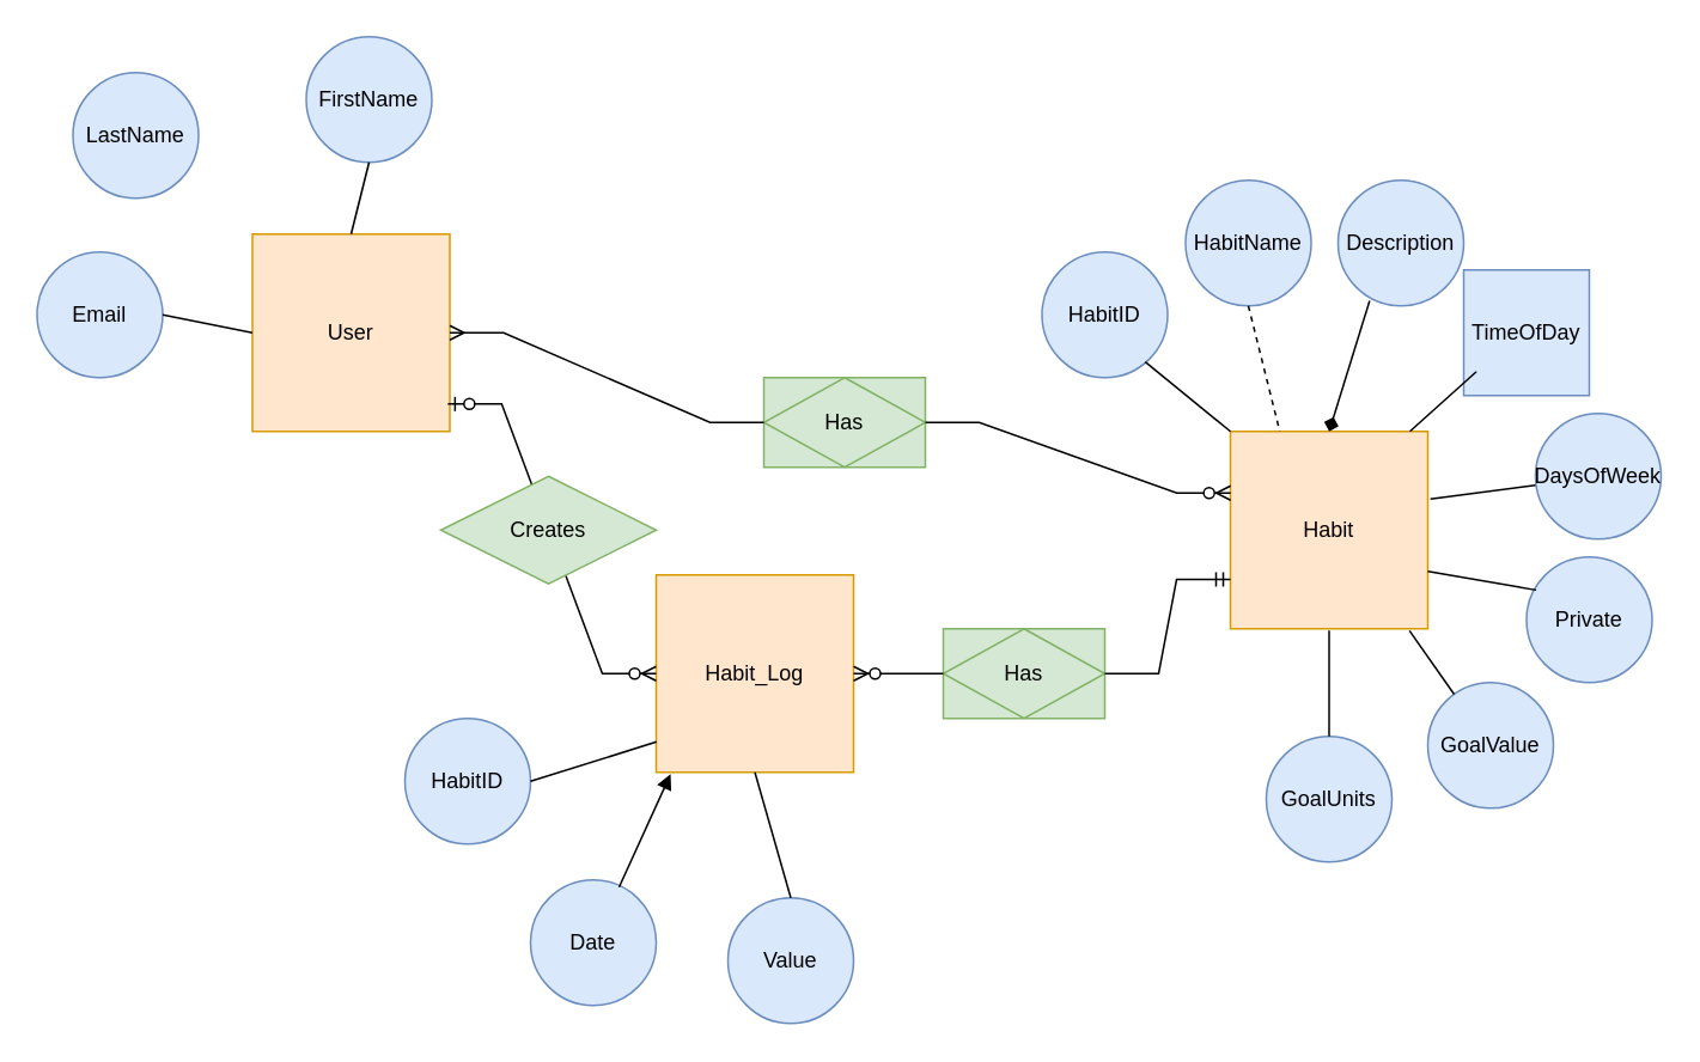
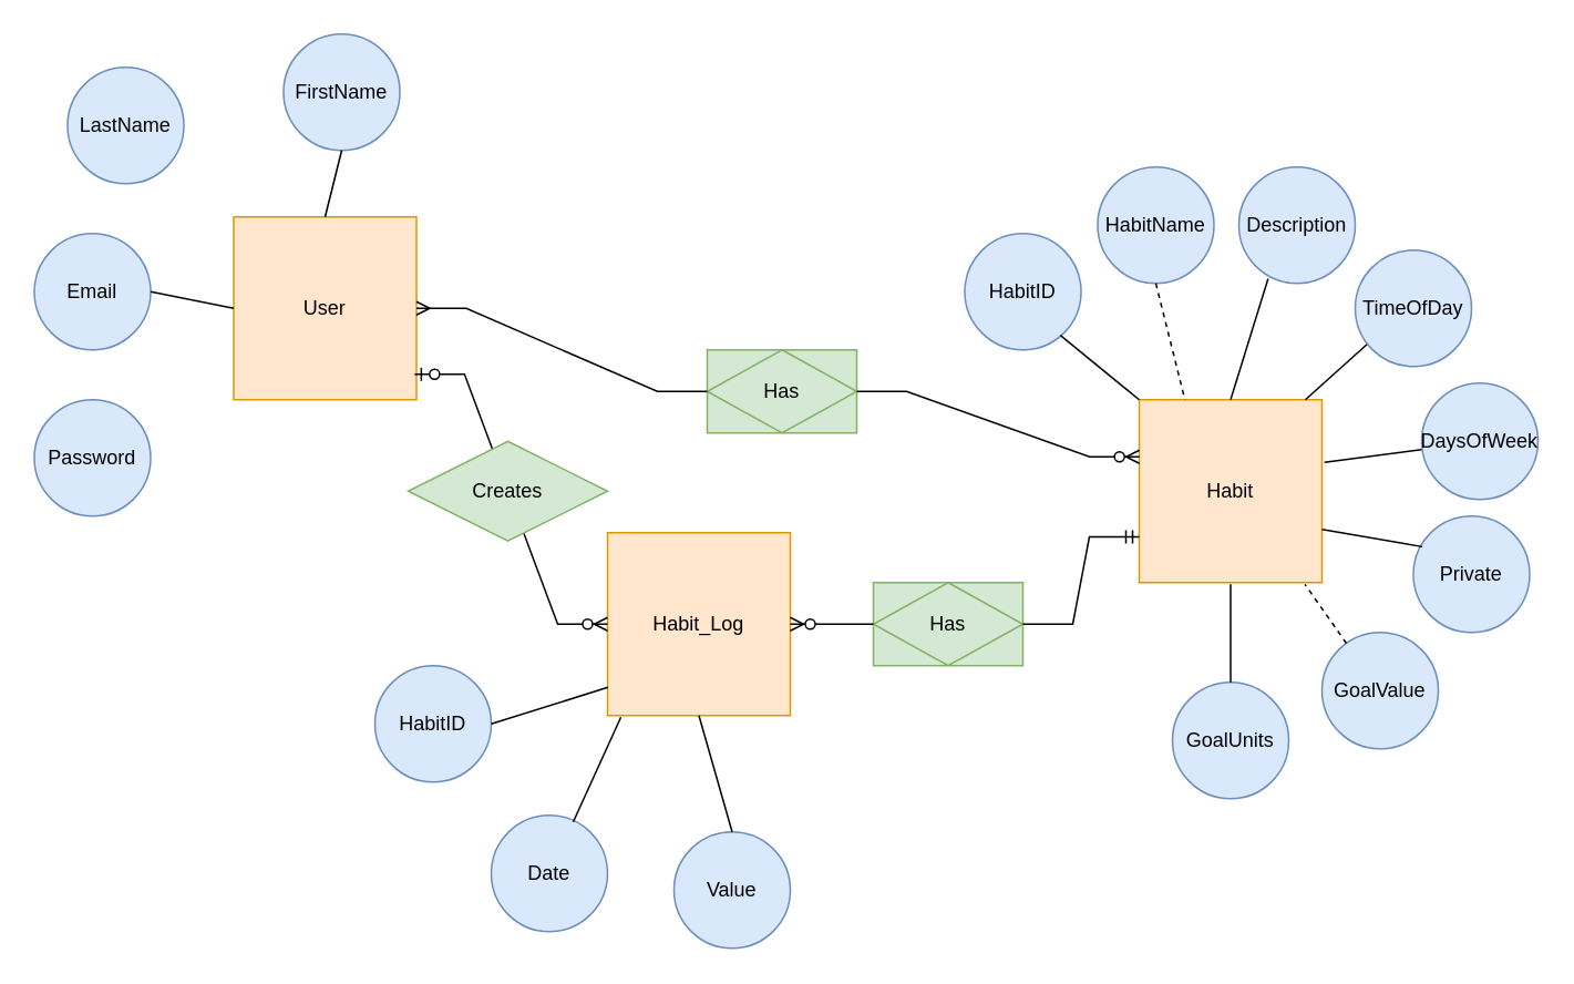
- <mxCell id="7" value="TimeOfDay" style="whiteSpace=wrap;html=1;aspect=fixed;fillColor=#dae8fc;strokeColor=#6c8ebf;rounded=0;" parent="1" vertex="1"><mxGeometry x="815" y="150" width="70" height="70" as="geometry" /></mxCell>
+ <mxCell id="7" value="TimeOfDay" style="ellipse;whiteSpace=wrap;html=1;aspect=fixed;fillColor=#dae8fc;strokeColor=#6c8ebf;" parent="1" vertex="1"><mxGeometry x="815" y="150" width="70" height="70" as="geometry" /></mxCell>
- <mxCell id="13" value="" style="endArrow=diamond;html=1;rounded=0;exitX=0.251;exitY=0.959;exitDx=0;exitDy=0;entryX=0.5;entryY=0;entryDx=0;entryDy=0;exitPerimeter=0;" parent="1" source="5" target="3" edge="1"><mxGeometry relative="1" as="geometry"><mxPoint x="705" y="180" as="sourcePoint" /><mxPoint x="723" y="250" as="targetPoint" /></mxGeometry></mxCell>
+ <mxCell id="13" value="" style="endArrow=none;html=1;rounded=0;exitX=0.251;exitY=0.959;exitDx=0;exitDy=0;entryX=0.5;entryY=0;entryDx=0;entryDy=0;exitPerimeter=0;" parent="1" source="5" target="3" edge="1"><mxGeometry relative="1" as="geometry"><mxPoint x="705" y="180" as="sourcePoint" /><mxPoint x="723" y="250" as="targetPoint" /></mxGeometry></mxCell>
+ <mxCell id="23" value="Password" style="ellipse;whiteSpace=wrap;html=1;aspect=fixed;fillColor=#dae8fc;strokeColor=#6c8ebf;" parent="1" vertex="1"><mxGeometry x="20" y="240" width="70" height="70" as="geometry" /></mxCell>
- <mxCell id="17" value="" style="endArrow=none;html=1;rounded=0;entryX=0.907;entryY=1.01;entryDx=0;entryDy=0;entryPerimeter=0;" parent="1" source="10" target="3" edge="1"><mxGeometry relative="1" as="geometry"><mxPoint x="861" y="351" as="sourcePoint" /><mxPoint x="805" y="328" as="targetPoint" /></mxGeometry></mxCell>
+ <mxCell id="17" value="" style="endArrow=none;html=1;rounded=0;entryX=0.907;entryY=1.01;entryDx=0;entryDy=0;entryPerimeter=0;dashed=1;" parent="1" source="10" target="3" edge="1"><mxGeometry relative="1" as="geometry"><mxPoint x="861" y="351" as="sourcePoint" /><mxPoint x="805" y="328" as="targetPoint" /></mxGeometry></mxCell>
- <mxCell id="34" value="" style="endArrow=block;html=1;rounded=0;exitX=0.705;exitY=0.057;exitDx=0;exitDy=0;entryX=0.073;entryY=1.009;entryDx=0;entryDy=0;entryPerimeter=0;exitPerimeter=0;" parent="1" source="33" target="6" edge="1"><mxGeometry relative="1" as="geometry"><mxPoint x="275" y="515" as="sourcePoint" /><mxPoint x="355" y="493" as="targetPoint" /></mxGeometry></mxCell>
+ <mxCell id="34" value="" style="endArrow=none;html=1;rounded=0;exitX=0.705;exitY=0.057;exitDx=0;exitDy=0;entryX=0.073;entryY=1.009;entryDx=0;entryDy=0;entryPerimeter=0;exitPerimeter=0;" parent="1" source="33" target="6" edge="1"><mxGeometry relative="1" as="geometry"><mxPoint x="275" y="515" as="sourcePoint" /><mxPoint x="355" y="493" as="targetPoint" /></mxGeometry></mxCell>
